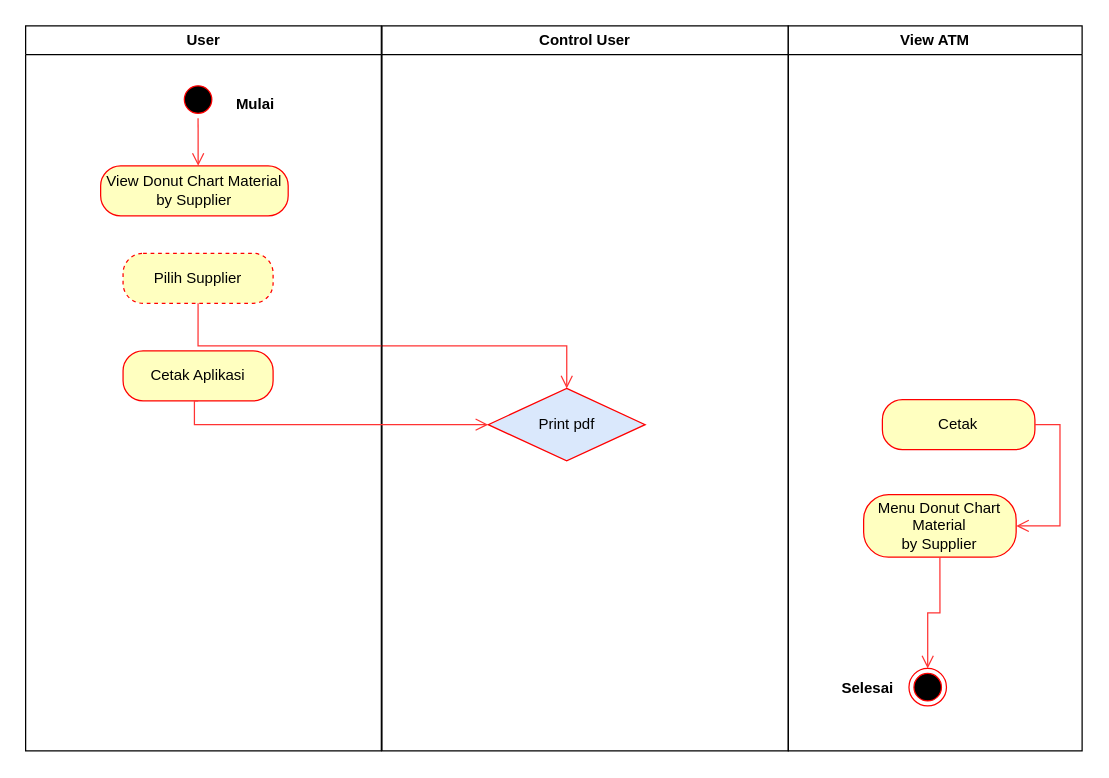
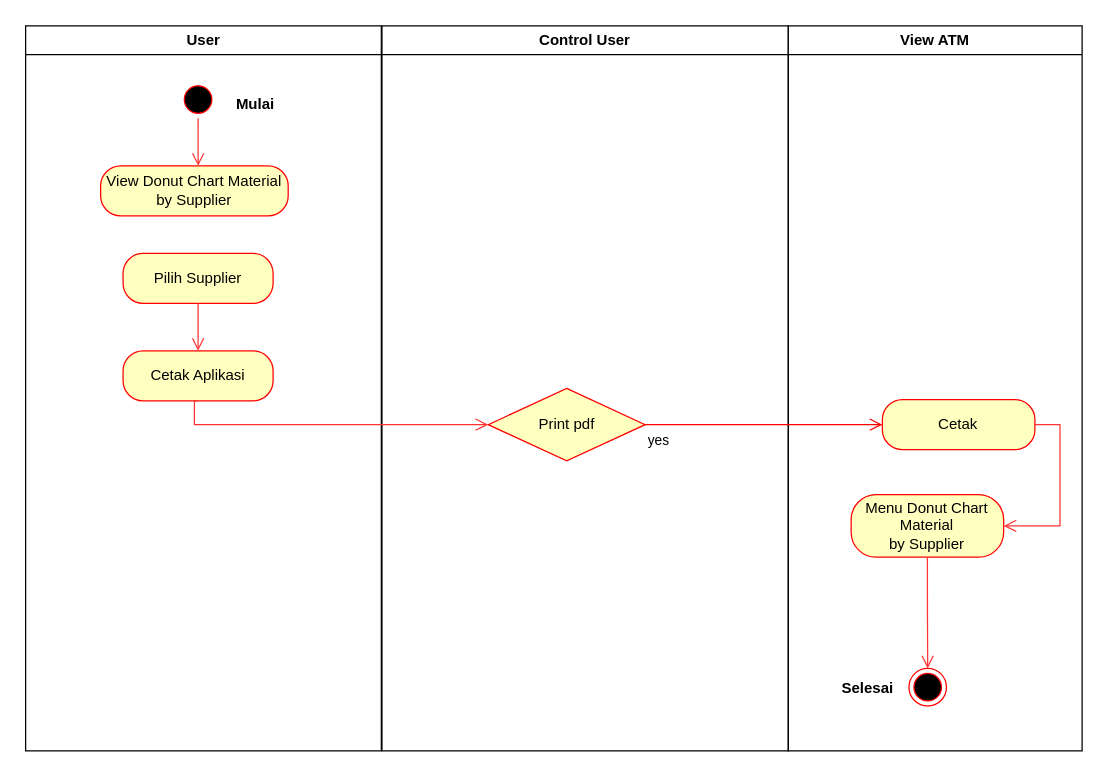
- <mxCell id="6" value="Pilih Supplier" style="rounded=1;whiteSpace=wrap;html=1;arcSize=40;fontColor=#000000;fillColor=#ffffc0;strokeColor=#ff0000;dashed=1;" parent="2" vertex="1"><mxGeometry x="77.93" y="182" width="120" height="40" as="geometry" /></mxCell>
+ <mxCell id="6" value="Pilih Supplier" style="rounded=1;whiteSpace=wrap;html=1;arcSize=40;fontColor=#000000;fillColor=#ffffc0;strokeColor=#ff0000;" parent="2" vertex="1"><mxGeometry x="77.93" y="182" width="120" height="40" as="geometry" /></mxCell>
- <mxCell id="10" style="edgeStyle=orthogonalEdgeStyle;rounded=0;orthogonalLoop=1;jettySize=auto;html=1;endSize=8;endArrow=open;endFill=0;strokeColor=#FF3333;exitX=0.5;exitY=1;exitDx=0;exitDy=0;" parent="2" source="6" target="12" edge="1"><mxGeometry relative="1" as="geometry"><mxPoint x="60" y="230" as="sourcePoint" /><mxPoint x="147.93" y="192" as="targetPoint" /></mxGeometry></mxCell>
+ <mxCell id="10" style="edgeStyle=orthogonalEdgeStyle;rounded=0;orthogonalLoop=1;jettySize=auto;html=1;entryX=0.5;entryY=0;entryDx=0;entryDy=0;endSize=8;endArrow=open;endFill=0;strokeColor=#FF3333;exitX=0.5;exitY=1;exitDx=0;exitDy=0;" parent="2" source="6" target="9" edge="1"><mxGeometry relative="1" as="geometry"><mxPoint x="60" y="230" as="sourcePoint" /><mxPoint x="147.93" y="192" as="targetPoint" /></mxGeometry></mxCell>
- <mxCell id="12" value="Print pdf" style="rhombus;whiteSpace=wrap;html=1;fillColor=#dae8fc;strokeColor=#ff0000;strokeWidth=1;" parent="11" vertex="1"><mxGeometry x="85" y="290" width="125.5" height="58" as="geometry" /></mxCell>
+ <mxCell id="12" value="Print pdf" style="rhombus;whiteSpace=wrap;html=1;fillColor=#ffffc0;strokeColor=#ff0000;strokeWidth=1;" parent="11" vertex="1"><mxGeometry x="85" y="290" width="125.5" height="58" as="geometry" /></mxCell>
+ <mxCell id="20" value="yes" style="edgeStyle=orthogonalEdgeStyle;html=1;align=left;verticalAlign=top;endArrow=open;endSize=8;strokeColor=#ff0000;rounded=0;exitX=1;exitY=0.5;exitDx=0;exitDy=0;entryX=0;entryY=0.5;entryDx=0;entryDy=0;" parent="1" source="12" target="18" edge="1"><mxGeometry x="-1" relative="1" as="geometry"><mxPoint x="500" y="420" as="targetPoint" /><mxPoint x="523.5" y="444" as="sourcePoint" /></mxGeometry></mxCell>
- <mxCell id="16" value="Menu Donut Chart Material&lt;br&gt;by Supplier" style="rounded=1;whiteSpace=wrap;html=1;arcSize=40;fontColor=#000000;fillColor=#ffffc0;strokeColor=#ff0000;strokeWidth=1;" parent="13" vertex="1"><mxGeometry x="60.25" y="375" width="122" height="50" as="geometry" /></mxCell>
+ <mxCell id="16" value="Menu Donut Chart Material&lt;br&gt;by Supplier" style="rounded=1;whiteSpace=wrap;html=1;arcSize=40;fontColor=#000000;fillColor=#ffffc0;strokeColor=#ff0000;strokeWidth=1;" parent="13" vertex="1"><mxGeometry x="50.25" y="375" width="122" height="50" as="geometry" /></mxCell>
